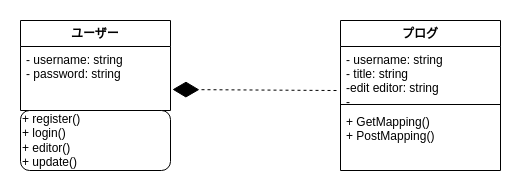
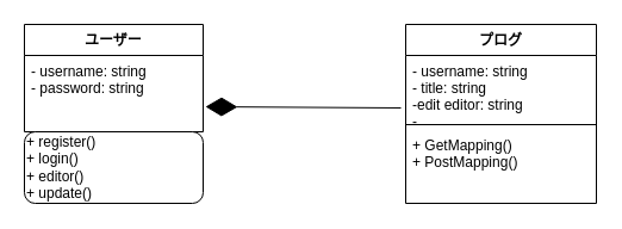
- <mxCell id="2" value="" style="endArrow=diamondThin;endFill=1;endSize=24;html=1;rounded=0;entryX=1.013;entryY=0.672;entryDx=0;entryDy=0;entryPerimeter=0;exitX=-0.025;exitY=0.815;exitDx=0;exitDy=0;exitPerimeter=0;dashed=1;" edge="1" parent="1" source="7" target="4"><mxGeometry width="160" relative="1" as="geometry"><mxPoint x="250" y="160" as="sourcePoint" /><mxPoint x="420" y="160.5" as="targetPoint" /></mxGeometry></mxCell>
+ <mxCell id="2" value="" style="endArrow=diamondThin;endFill=1;endSize=24;html=1;rounded=0;entryX=1.013;entryY=0.672;entryDx=0;entryDy=0;entryPerimeter=0;exitX=-0.025;exitY=0.815;exitDx=0;exitDy=0;exitPerimeter=0;" edge="1" parent="1" source="7" target="4"><mxGeometry width="160" relative="1" as="geometry"><mxPoint x="250" y="160" as="sourcePoint" /><mxPoint x="420" y="160.5" as="targetPoint" /></mxGeometry></mxCell>
